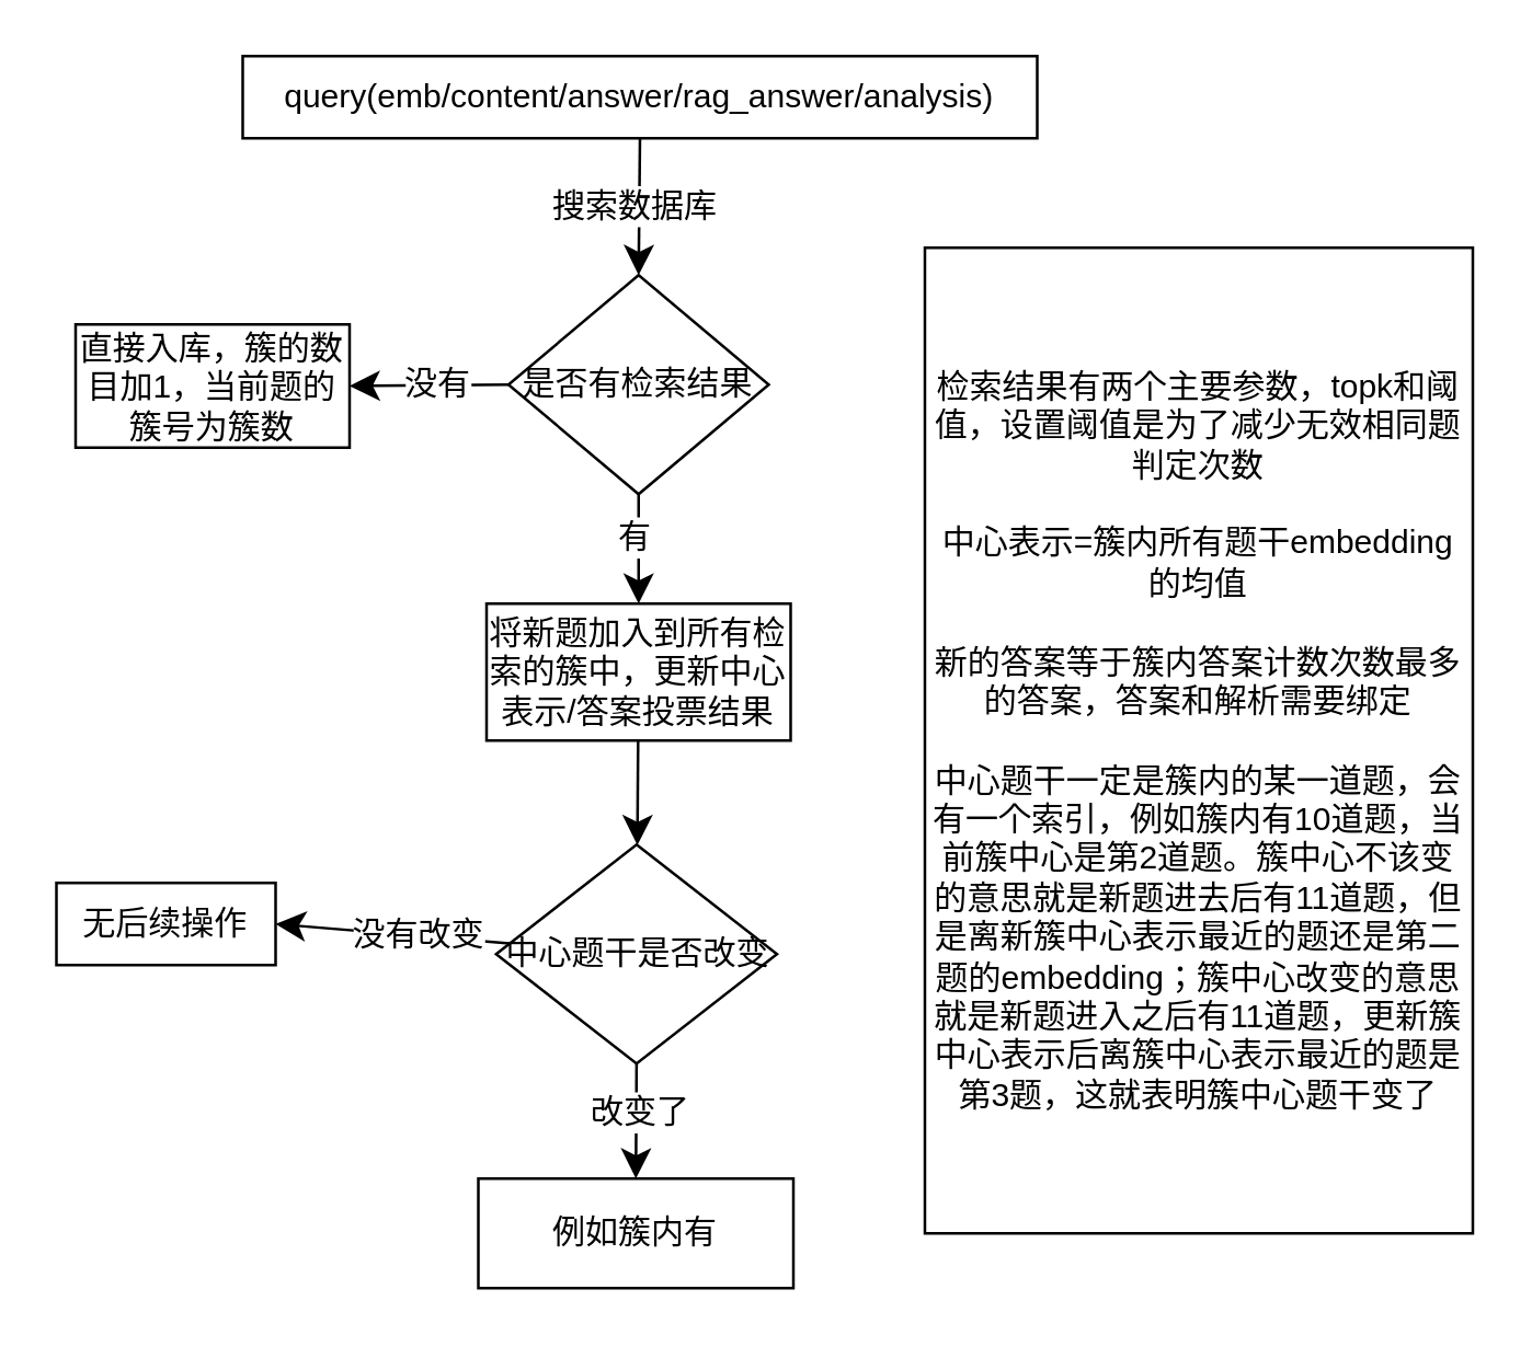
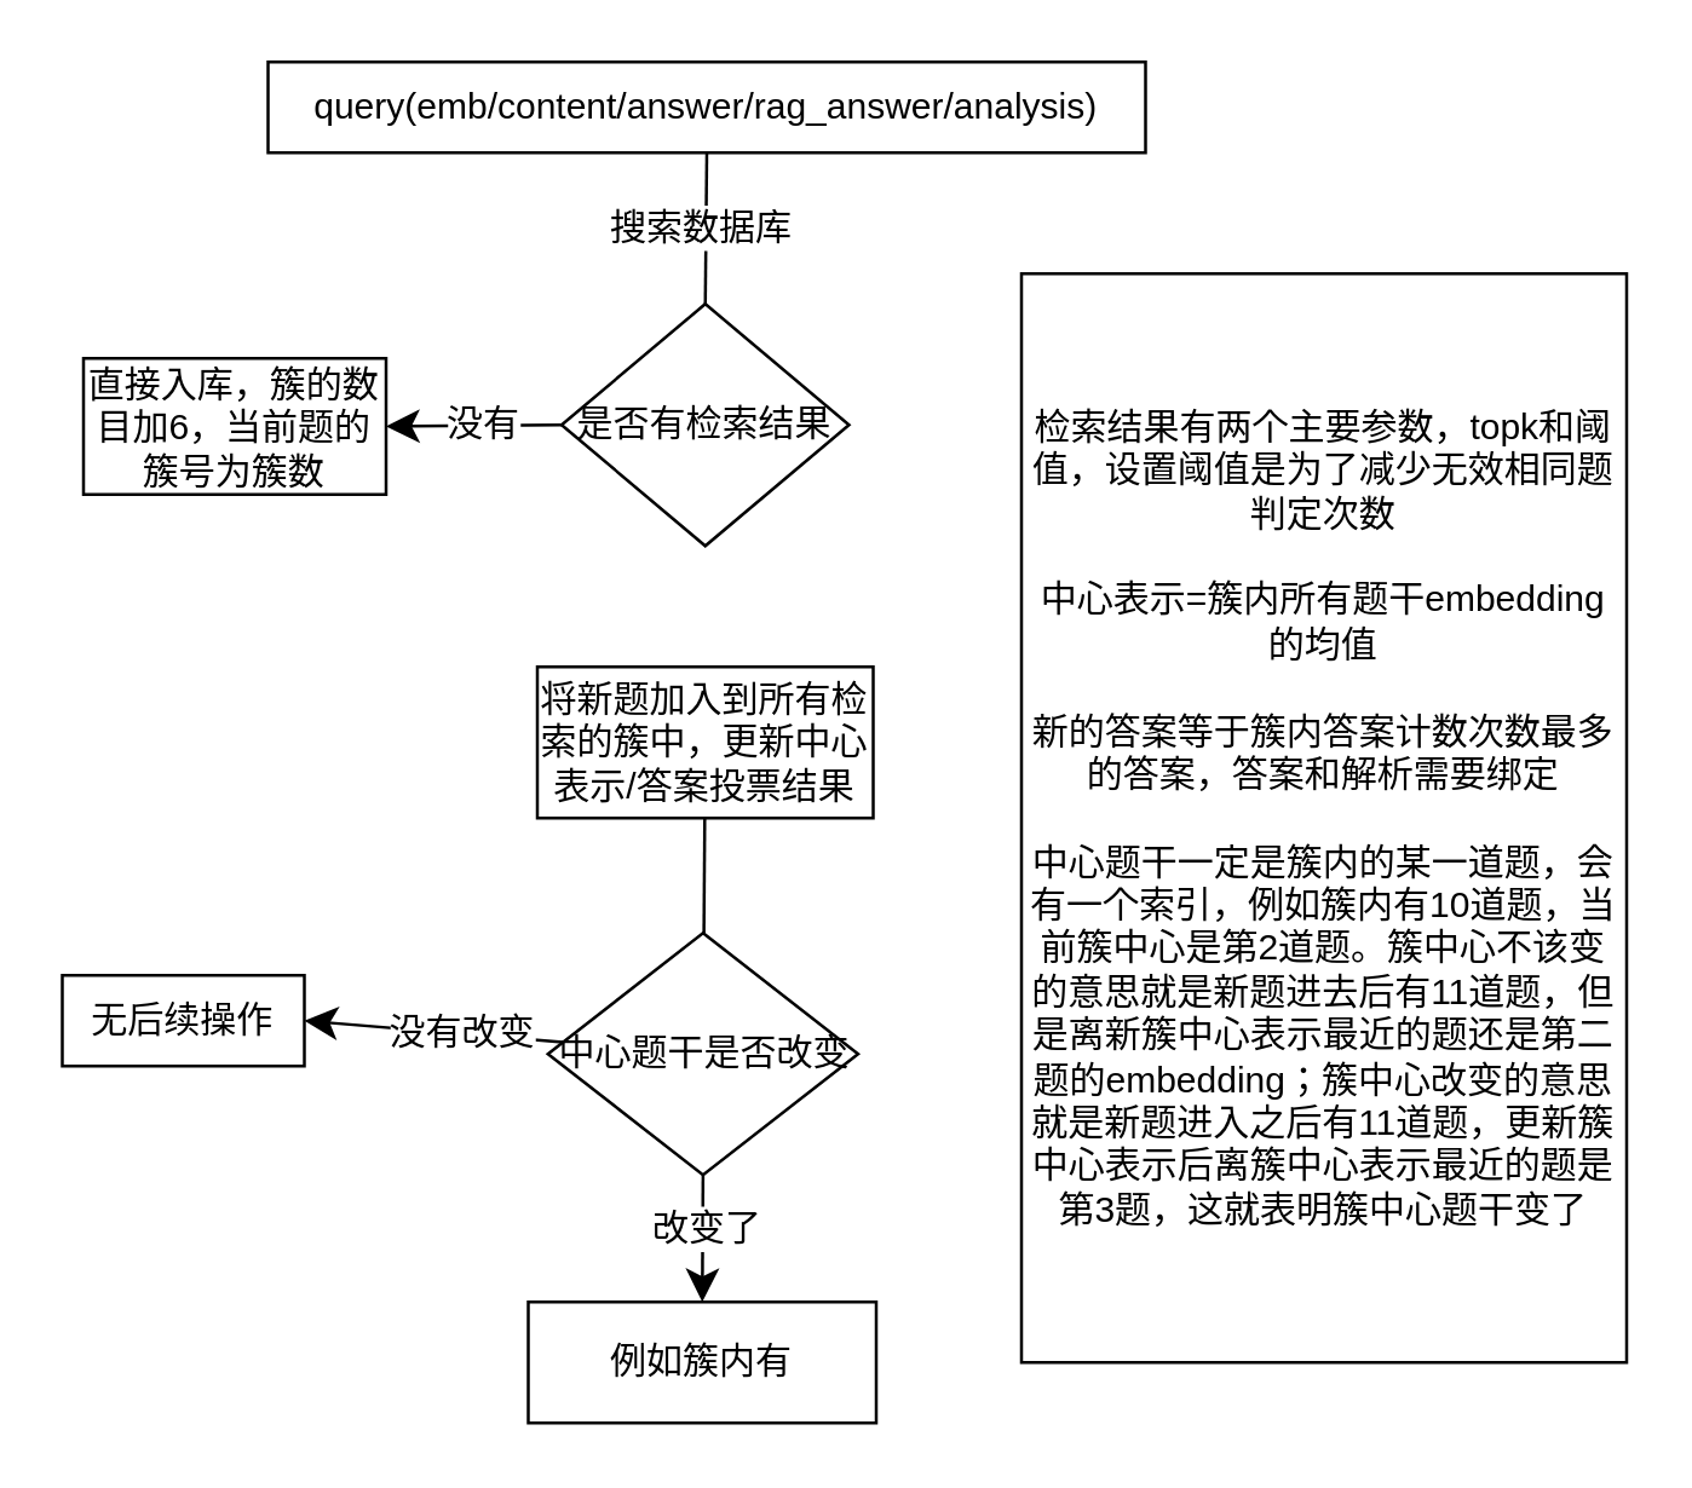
- <mxCell id="3" style="edgeStyle=none;curved=1;rounded=0;orthogonalLoop=1;jettySize=auto;html=1;entryX=0.5;entryY=0;entryDx=0;entryDy=0;fontSize=12;startSize=8;endSize=8;exitX=0.5;exitY=1;exitDx=0;exitDy=0;" edge="1" parent="1" source="2" target="7"><mxGeometry relative="1" as="geometry"><mxPoint x="182.005" y="60" as="sourcePoint" /><mxPoint x="190.24" y="130" as="targetPoint" /></mxGeometry></mxCell>
+ <mxCell id="3" style="edgeStyle=none;curved=1;rounded=0;orthogonalLoop=1;jettySize=auto;html=1;entryX=0.5;entryY=0;entryDx=0;entryDy=0;fontSize=12;startSize=8;endSize=8;exitX=0.5;exitY=1;exitDx=0;exitDy=0;endArrow=none;" edge="1" parent="1" source="2" target="7"><mxGeometry relative="1" as="geometry"><mxPoint x="182.005" y="60" as="sourcePoint" /><mxPoint x="190.24" y="130" as="targetPoint" /></mxGeometry></mxCell>
- <mxCell id="8" value="直接入库，簇的数目加1，当前题的簇号为簇数" style="rounded=0;whiteSpace=wrap;html=1;" vertex="1" parent="1"><mxGeometry x="27" y="118" width="100" height="45" as="geometry" /></mxCell>
+ <mxCell id="8" value="直接入库，簇的数目加6，当前题的簇号为簇数" style="rounded=0;whiteSpace=wrap;html=1;" vertex="1" parent="1"><mxGeometry x="27" y="118" width="100" height="45" as="geometry" /></mxCell>
- <mxCell id="11" style="edgeStyle=none;curved=1;rounded=0;orthogonalLoop=1;jettySize=auto;html=1;fontSize=12;startSize=8;endSize=8;exitX=0.5;exitY=1;exitDx=0;exitDy=0;entryX=0.5;entryY=0;entryDx=0;entryDy=0;" edge="1" parent="1" source="7" target="10"><mxGeometry relative="1" as="geometry"><mxPoint x="222" y="221" as="targetPoint" /></mxGeometry></mxCell>
- <mxCell id="12" value="有" style="edgeLabel;html=1;align=center;verticalAlign=middle;resizable=0;points=[];fontSize=12;" vertex="1" connectable="0" parent="11"><mxGeometry x="-0.267" y="-2" relative="1" as="geometry"><mxPoint as="offset" /></mxGeometry></mxCell>
- <mxCell id="9" value="" style="edgeStyle=none;curved=1;rounded=0;orthogonalLoop=1;jettySize=auto;html=1;fontSize=12;startSize=8;endSize=8;" edge="1" parent="1" source="10" target="18"><mxGeometry relative="1" as="geometry" /></mxCell>
+ <mxCell id="9" value="" style="edgeStyle=none;curved=1;rounded=0;orthogonalLoop=1;jettySize=auto;html=1;fontSize=12;startSize=8;endSize=8;endArrow=none;" edge="1" parent="1" source="10" target="18"><mxGeometry relative="1" as="geometry" /></mxCell>
